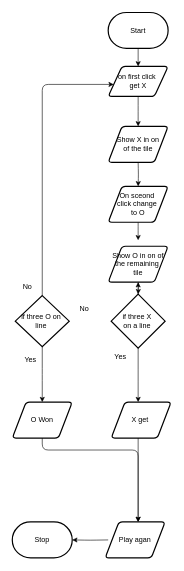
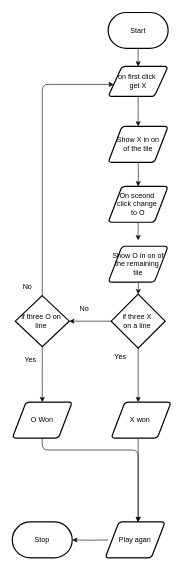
- <mxCell id="20" style="edgeStyle=orthogonalEdgeStyle;html=1;" edge="1" parent="1" source="22" target="25"><mxGeometry relative="1" as="geometry" /></mxCell>
+ <mxCell id="20" style="edgeStyle=orthogonalEdgeStyle;html=1;entryX=1;entryY=0.5;entryDx=0;entryDy=0;entryPerimeter=0;" edge="1" parent="1" source="22" target="19"><mxGeometry relative="1" as="geometry" /></mxCell>
- <mxCell id="27" value="X get&amp;nbsp;" style="shape=parallelogram;html=1;strokeWidth=2;perimeter=parallelogramPerimeter;whiteSpace=wrap;rounded=1;arcSize=12;size=0.23;" vertex="1" parent="1"><mxGeometry x="185" y="670" width="100" height="60" as="geometry" /></mxCell>
+ <mxCell id="27" value="X won&amp;nbsp;" style="shape=parallelogram;html=1;strokeWidth=2;perimeter=parallelogramPerimeter;whiteSpace=wrap;rounded=1;arcSize=12;size=0.23;" vertex="1" parent="1"><mxGeometry x="185" y="670" width="100" height="60" as="geometry" /></mxCell>
